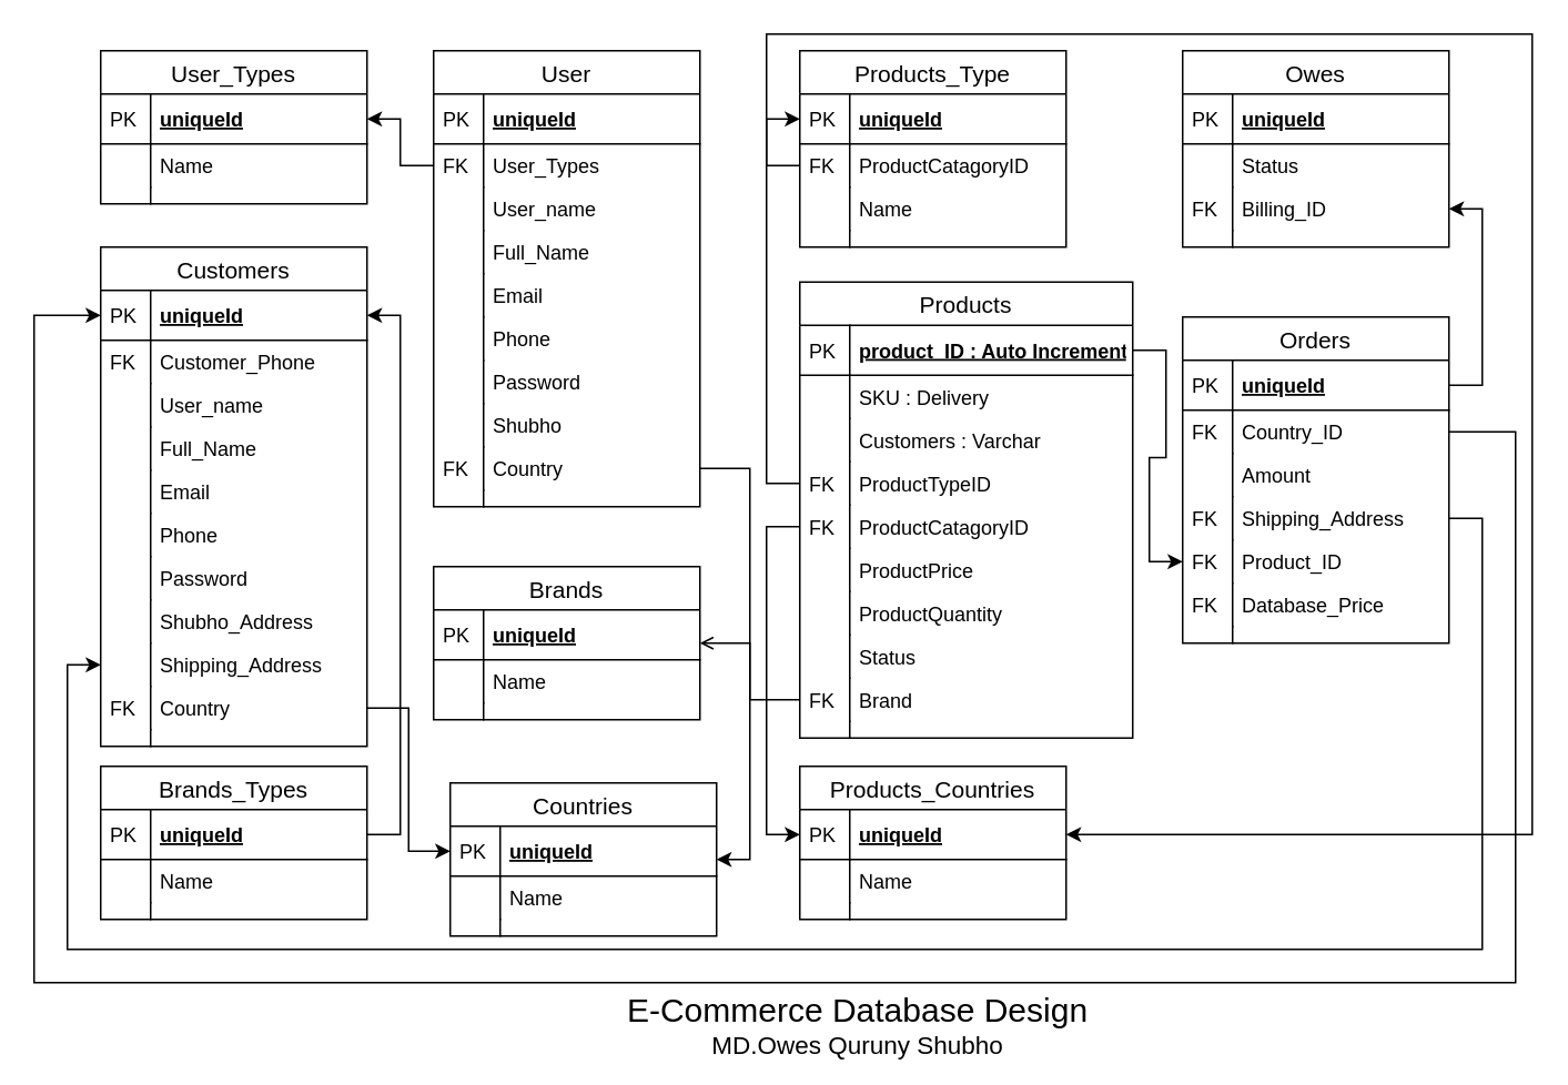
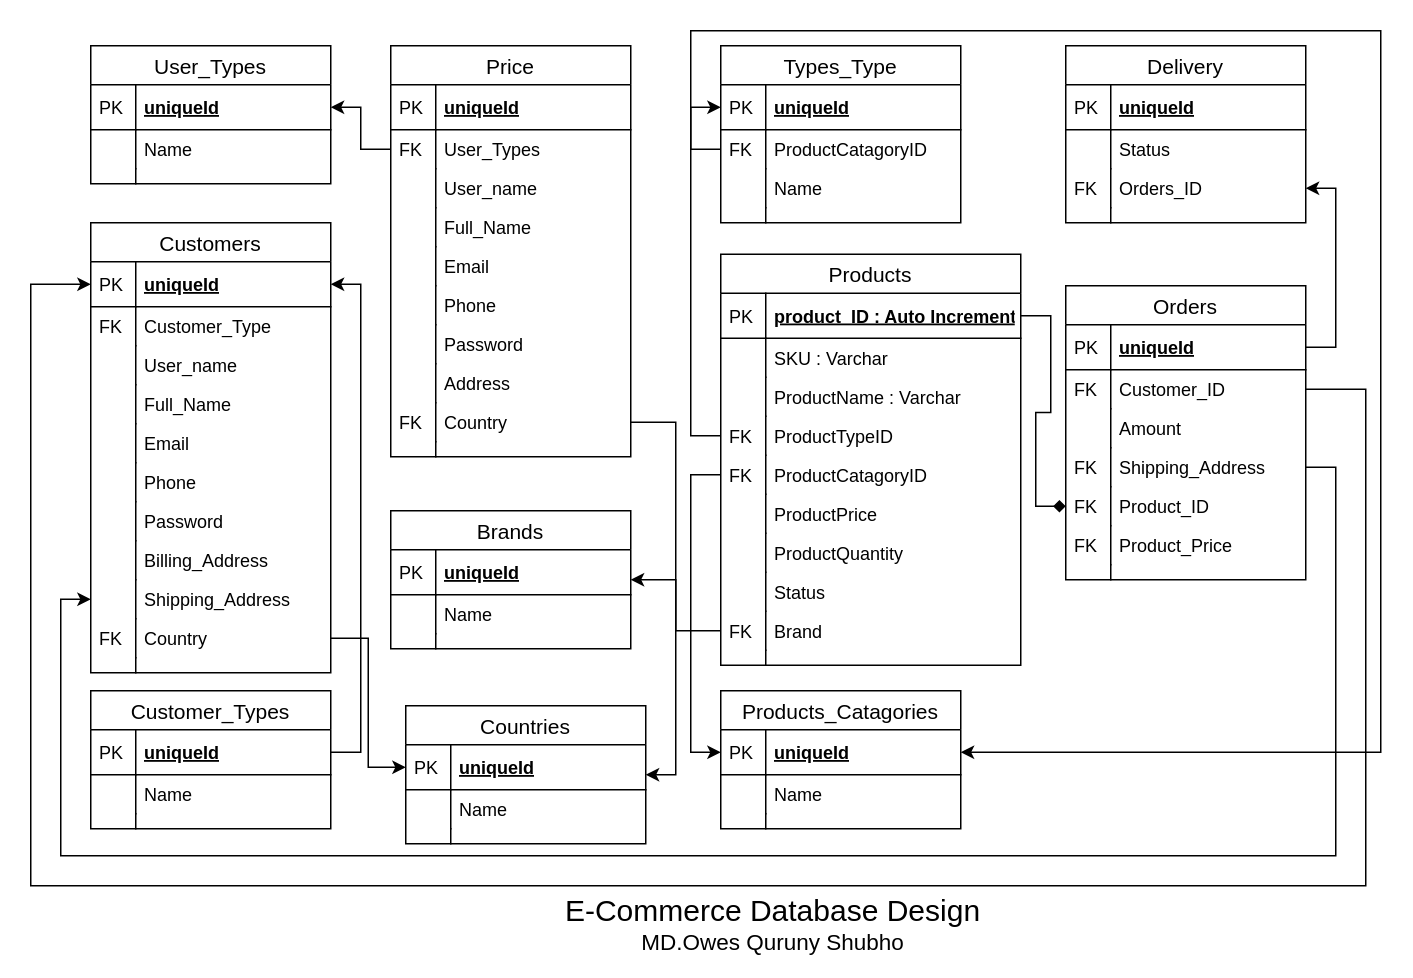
- <mxCell id="2" value="User" style="swimlane;fontStyle=0;childLayout=stackLayout;horizontal=1;startSize=26;horizontalStack=0;resizeParent=1;resizeParentMax=0;resizeLast=0;collapsible=1;marginBottom=0;align=center;fontSize=14;" vertex="1" parent="1"><mxGeometry x="260" y="30" width="160" height="274" as="geometry" /></mxCell>
+ <mxCell id="2" value="Price" style="swimlane;fontStyle=0;childLayout=stackLayout;horizontal=1;startSize=26;horizontalStack=0;resizeParent=1;resizeParentMax=0;resizeLast=0;collapsible=1;marginBottom=0;align=center;fontSize=14;" vertex="1" parent="1"><mxGeometry x="260" y="30" width="160" height="274" as="geometry" /></mxCell>
- <mxCell id="23" value="Products_Type" style="swimlane;fontStyle=0;childLayout=stackLayout;horizontal=1;startSize=26;horizontalStack=0;resizeParent=1;resizeParentMax=0;resizeLast=0;collapsible=1;marginBottom=0;align=center;fontSize=14;" vertex="1" parent="1"><mxGeometry x="480" y="30" width="160" height="118" as="geometry" /></mxCell>
+ <mxCell id="23" value="Types_Type" style="swimlane;fontStyle=0;childLayout=stackLayout;horizontal=1;startSize=26;horizontalStack=0;resizeParent=1;resizeParentMax=0;resizeLast=0;collapsible=1;marginBottom=0;align=center;fontSize=14;" vertex="1" parent="1"><mxGeometry x="480" y="30" width="160" height="118" as="geometry" /></mxCell>
- <mxCell id="68" value="Owes" style="swimlane;fontStyle=0;childLayout=stackLayout;horizontal=1;startSize=26;horizontalStack=0;resizeParent=1;resizeParentMax=0;resizeLast=0;collapsible=1;marginBottom=0;align=center;fontSize=14;" vertex="1" parent="1"><mxGeometry y="30" width="160" height="118" as="geometry" x="710" /></mxCell>
+ <mxCell id="68" value="Delivery" style="swimlane;fontStyle=0;childLayout=stackLayout;horizontal=1;startSize=26;horizontalStack=0;resizeParent=1;resizeParentMax=0;resizeLast=0;collapsible=1;marginBottom=0;align=center;fontSize=14;" vertex="1" parent="1"><mxGeometry y="30" width="160" height="118" as="geometry" x="710" /></mxCell>
- <mxCell id="73" value="Billing_ID" style="shape=partialRectangle;top=0;left=0;right=0;bottom=0;align=left;verticalAlign=top;fillColor=none;spacingLeft=34;spacingRight=4;overflow=hidden;rotatable=0;points=[[0,0.5],[1,0.5]];portConstraint=eastwest;dropTarget=0;fontSize=12;" vertex="1" parent="68"><mxGeometry y="82" width="160" height="26" as="geometry" /></mxCell>
+ <mxCell id="73" value="Orders_ID" style="shape=partialRectangle;top=0;left=0;right=0;bottom=0;align=left;verticalAlign=top;fillColor=none;spacingLeft=34;spacingRight=4;overflow=hidden;rotatable=0;points=[[0,0.5],[1,0.5]];portConstraint=eastwest;dropTarget=0;fontSize=12;" vertex="1" parent="68"><mxGeometry y="82" width="160" height="26" as="geometry" /></mxCell>
- <mxCell id="87" value="Customer_Phone" style="shape=partialRectangle;top=0;left=0;right=0;bottom=0;align=left;verticalAlign=top;fillColor=none;spacingLeft=34;spacingRight=4;overflow=hidden;rotatable=0;points=[[0,0.5],[1,0.5]];portConstraint=eastwest;dropTarget=0;fontSize=12;" vertex="1" parent="84"><mxGeometry y="56" width="160" height="26" as="geometry" /></mxCell>
+ <mxCell id="87" value="Customer_Type" style="shape=partialRectangle;top=0;left=0;right=0;bottom=0;align=left;verticalAlign=top;fillColor=none;spacingLeft=34;spacingRight=4;overflow=hidden;rotatable=0;points=[[0,0.5],[1,0.5]];portConstraint=eastwest;dropTarget=0;fontSize=12;" vertex="1" parent="84"><mxGeometry y="56" width="160" height="26" as="geometry" /></mxCell>
- <mxCell id="35" value="SKU : Delivery" style="shape=partialRectangle;top=0;left=0;right=0;bottom=0;align=left;verticalAlign=top;fillColor=none;spacingLeft=34;spacingRight=4;overflow=hidden;rotatable=0;points=[[0,0.5],[1,0.5]];portConstraint=eastwest;dropTarget=0;fontSize=12;" parent="32" vertex="1"><mxGeometry y="56" width="200" height="26" as="geometry" /></mxCell>
+ <mxCell id="35" value="SKU : Varchar" style="shape=partialRectangle;top=0;left=0;right=0;bottom=0;align=left;verticalAlign=top;fillColor=none;spacingLeft=34;spacingRight=4;overflow=hidden;rotatable=0;points=[[0,0.5],[1,0.5]];portConstraint=eastwest;dropTarget=0;fontSize=12;" parent="32" vertex="1"><mxGeometry y="56" width="200" height="26" as="geometry" /></mxCell>
- <mxCell id="17" value="Shubho" style="shape=partialRectangle;top=0;left=0;right=0;bottom=0;align=left;verticalAlign=top;fillColor=none;spacingLeft=34;spacingRight=4;overflow=hidden;rotatable=0;points=[[0,0.5],[1,0.5]];portConstraint=eastwest;dropTarget=0;fontSize=12;" vertex="1" parent="2"><mxGeometry y="212" width="160" height="26" as="geometry" /></mxCell>
+ <mxCell id="17" value="Address" style="shape=partialRectangle;top=0;left=0;right=0;bottom=0;align=left;verticalAlign=top;fillColor=none;spacingLeft=34;spacingRight=4;overflow=hidden;rotatable=0;points=[[0,0.5],[1,0.5]];portConstraint=eastwest;dropTarget=0;fontSize=12;" vertex="1" parent="2"><mxGeometry y="212" width="160" height="26" as="geometry" /></mxCell>
- <mxCell id="56" value="Country_ID" style="shape=partialRectangle;top=0;left=0;right=0;bottom=0;align=left;verticalAlign=top;fillColor=none;spacingLeft=34;spacingRight=4;overflow=hidden;rotatable=0;points=[[0,0.5],[1,0.5]];portConstraint=eastwest;dropTarget=0;fontSize=12;" vertex="1" parent="53"><mxGeometry y="56" width="160" height="26" as="geometry" /></mxCell>
+ <mxCell id="56" value="Customer_ID" style="shape=partialRectangle;top=0;left=0;right=0;bottom=0;align=left;verticalAlign=top;fillColor=none;spacingLeft=34;spacingRight=4;overflow=hidden;rotatable=0;points=[[0,0.5],[1,0.5]];portConstraint=eastwest;dropTarget=0;fontSize=12;" vertex="1" parent="53"><mxGeometry y="56" width="160" height="26" as="geometry" /></mxCell>
- <mxCell id="37" value="Customers : Varchar" style="shape=partialRectangle;top=0;left=0;right=0;bottom=0;align=left;verticalAlign=top;fillColor=none;spacingLeft=34;spacingRight=4;overflow=hidden;rotatable=0;points=[[0,0.5],[1,0.5]];portConstraint=eastwest;dropTarget=0;fontSize=12;" parent="32" vertex="1"><mxGeometry y="82" width="200" height="26" as="geometry" /></mxCell>
+ <mxCell id="37" value="ProductName : Varchar" style="shape=partialRectangle;top=0;left=0;right=0;bottom=0;align=left;verticalAlign=top;fillColor=none;spacingLeft=34;spacingRight=4;overflow=hidden;rotatable=0;points=[[0,0.5],[1,0.5]];portConstraint=eastwest;dropTarget=0;fontSize=12;" parent="32" vertex="1"><mxGeometry y="82" width="200" height="26" as="geometry" /></mxCell>
- <mxCell id="143" style="edgeStyle=orthogonalEdgeStyle;rounded=0;orthogonalLoop=1;jettySize=auto;html=1;exitX=1;exitY=0.5;exitDx=0;exitDy=0;entryX=0;entryY=0.5;entryDx=0;entryDy=0;" edge="1" parent="1" source="33" target="62"><mxGeometry relative="1" as="geometry" /></mxCell>
+ <mxCell id="143" style="edgeStyle=orthogonalEdgeStyle;rounded=0;orthogonalLoop=1;jettySize=auto;html=1;exitX=1;exitY=0.5;exitDx=0;exitDy=0;entryX=0;entryY=0.5;entryDx=0;entryDy=0;endArrow=diamond;" edge="1" parent="1" source="33" target="62"><mxGeometry relative="1" as="geometry" /></mxCell>
- <mxCell id="64" value="Database_Price" style="shape=partialRectangle;top=0;left=0;right=0;bottom=0;align=left;verticalAlign=top;fillColor=none;spacingLeft=34;spacingRight=4;overflow=hidden;rotatable=0;points=[[0,0.5],[1,0.5]];portConstraint=eastwest;dropTarget=0;fontSize=12;" vertex="1" parent="53"><mxGeometry y="160" width="160" height="26" as="geometry" /></mxCell>
+ <mxCell id="64" value="Product_Price" style="shape=partialRectangle;top=0;left=0;right=0;bottom=0;align=left;verticalAlign=top;fillColor=none;spacingLeft=34;spacingRight=4;overflow=hidden;rotatable=0;points=[[0,0.5],[1,0.5]];portConstraint=eastwest;dropTarget=0;fontSize=12;" vertex="1" parent="53"><mxGeometry y="160" width="160" height="26" as="geometry" /></mxCell>
- <mxCell id="99" value="Shubho_Address" style="shape=partialRectangle;top=0;left=0;right=0;bottom=0;align=left;verticalAlign=top;fillColor=none;spacingLeft=34;spacingRight=4;overflow=hidden;rotatable=0;points=[[0,0.5],[1,0.5]];portConstraint=eastwest;dropTarget=0;fontSize=12;" vertex="1" parent="84"><mxGeometry y="212" width="160" height="26" as="geometry" /></mxCell>
+ <mxCell id="99" value="Billing_Address" style="shape=partialRectangle;top=0;left=0;right=0;bottom=0;align=left;verticalAlign=top;fillColor=none;spacingLeft=34;spacingRight=4;overflow=hidden;rotatable=0;points=[[0,0.5],[1,0.5]];portConstraint=eastwest;dropTarget=0;fontSize=12;" vertex="1" parent="84"><mxGeometry y="212" width="160" height="26" as="geometry" /></mxCell>
- <mxCell id="123" style="edgeStyle=orthogonalEdgeStyle;rounded=0;orthogonalLoop=1;jettySize=auto;html=1;exitX=0;exitY=0.5;exitDx=0;exitDy=0;entryX=1;entryY=0.5;entryDx=0;entryDy=0;endArrow=open;" edge="1" parent="1" source="49" target="116"><mxGeometry relative="1" as="geometry" /></mxCell>
+ <mxCell id="123" style="edgeStyle=orthogonalEdgeStyle;rounded=0;orthogonalLoop=1;jettySize=auto;html=1;exitX=0;exitY=0.5;exitDx=0;exitDy=0;entryX=1;entryY=0.5;entryDx=0;entryDy=0;" edge="1" parent="1" source="49" target="116"><mxGeometry relative="1" as="geometry" /></mxCell>
- <mxCell id="124" value="Brands_Types" style="swimlane;fontStyle=0;childLayout=stackLayout;horizontal=1;startSize=26;horizontalStack=0;resizeParent=1;resizeParentMax=0;resizeLast=0;collapsible=1;marginBottom=0;align=center;fontSize=14;" vertex="1" parent="1"><mxGeometry x="60" y="460" width="160" height="92" as="geometry" /></mxCell>
+ <mxCell id="124" value="Customer_Types" style="swimlane;fontStyle=0;childLayout=stackLayout;horizontal=1;startSize=26;horizontalStack=0;resizeParent=1;resizeParentMax=0;resizeLast=0;collapsible=1;marginBottom=0;align=center;fontSize=14;" vertex="1" parent="1"><mxGeometry x="60" y="460" width="160" height="92" as="geometry" /></mxCell>
- <mxCell id="135" value="Products_Countries" style="swimlane;fontStyle=0;childLayout=stackLayout;horizontal=1;startSize=26;horizontalStack=0;resizeParent=1;resizeParentMax=0;resizeLast=0;collapsible=1;marginBottom=0;align=center;fontSize=14;" vertex="1" parent="1"><mxGeometry x="480" y="460" width="160" height="92" as="geometry" /></mxCell>
+ <mxCell id="135" value="Products_Catagories" style="swimlane;fontStyle=0;childLayout=stackLayout;horizontal=1;startSize=26;horizontalStack=0;resizeParent=1;resizeParentMax=0;resizeLast=0;collapsible=1;marginBottom=0;align=center;fontSize=14;" vertex="1" parent="1"><mxGeometry x="480" y="460" width="160" height="92" as="geometry" /></mxCell>
